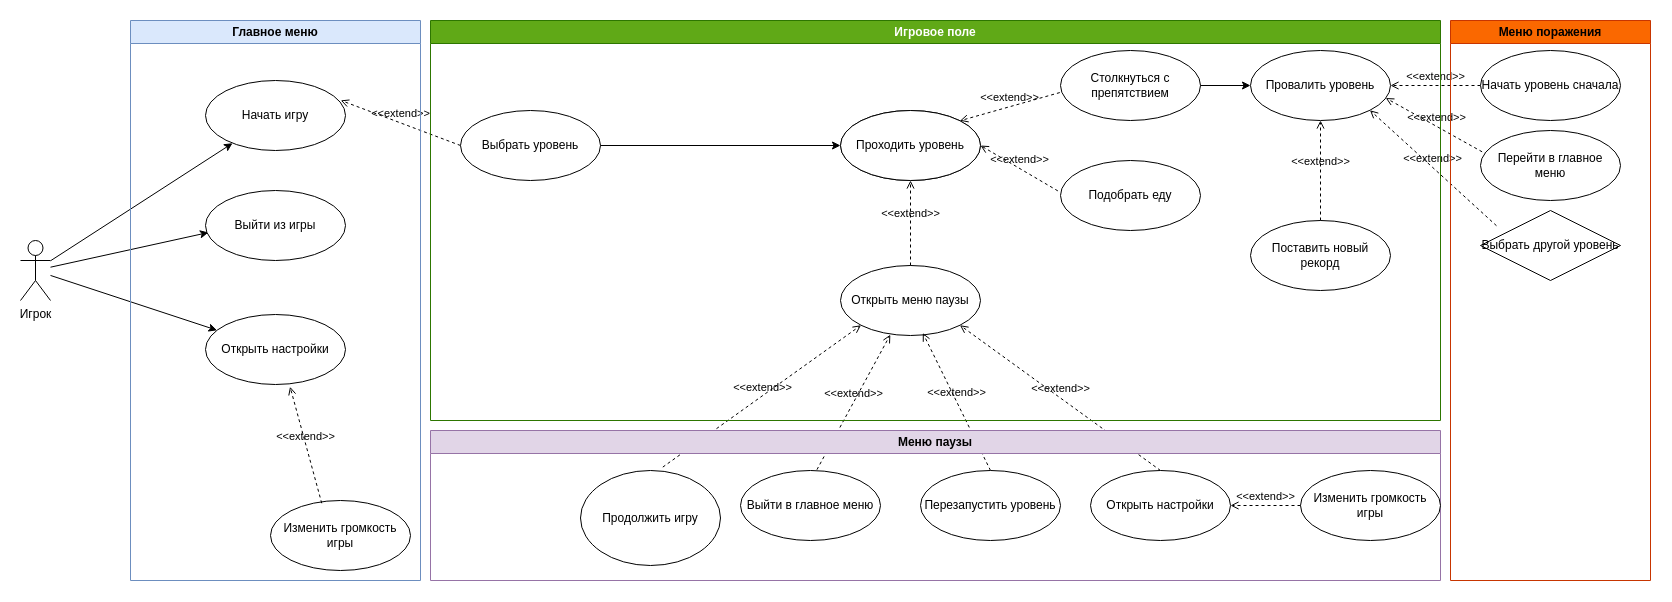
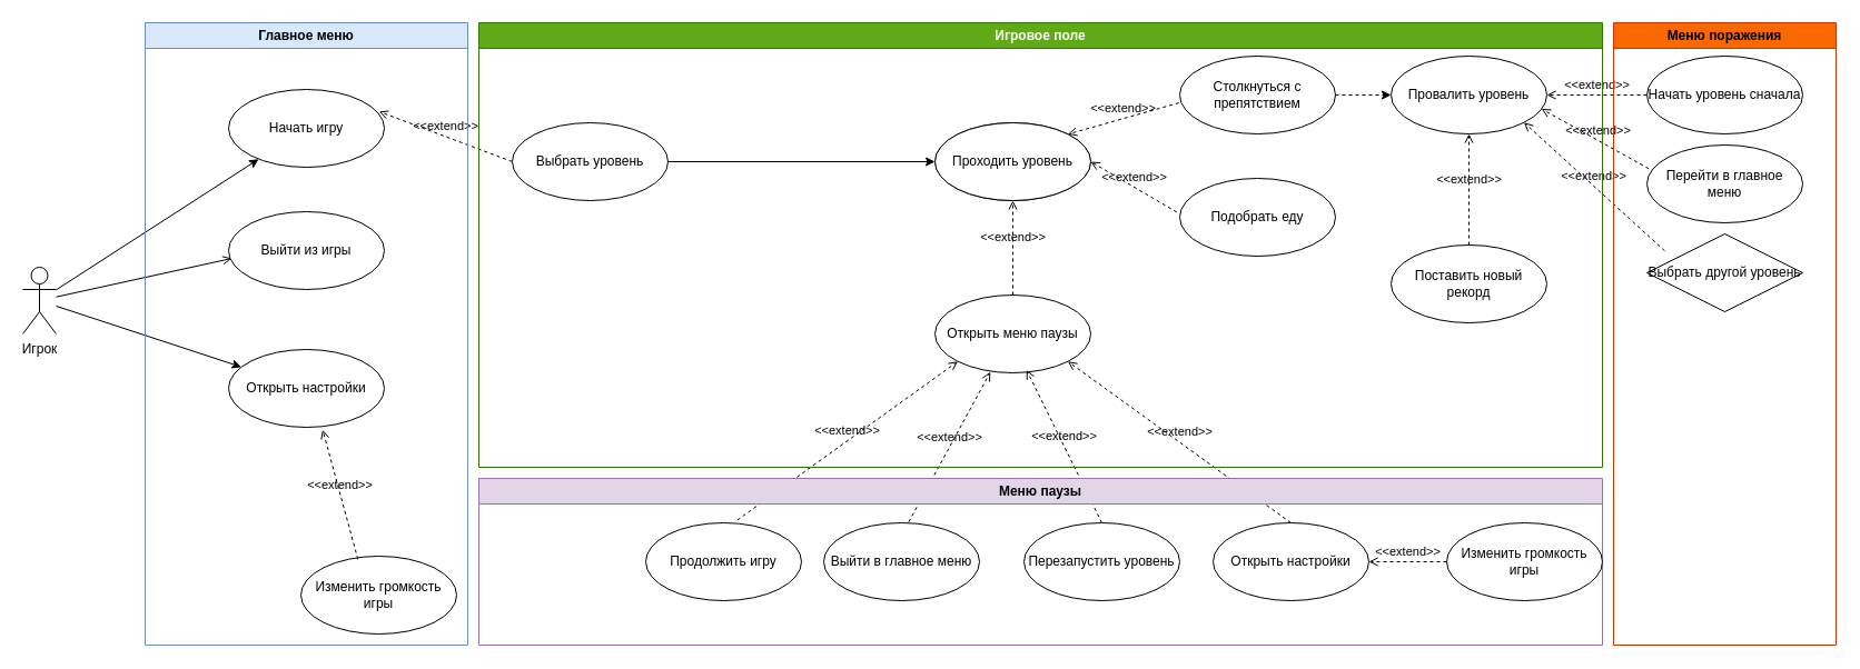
- <mxCell id="30" value="" style="endArrow=classic;html=1;rounded=0;exitX=1;exitY=0.5;exitDx=0;exitDy=0;" parent="27" source="28" target="29" edge="1"><mxGeometry width="50" height="50" relative="1" as="geometry"><mxPoint x="770" y="70" as="sourcePoint" /><mxPoint x="860" y="25" as="targetPoint" /></mxGeometry></mxCell>
+ <mxCell id="30" value="" style="endArrow=classic;html=1;rounded=0;exitX=1;exitY=0.5;exitDx=0;exitDy=0;dashed=1;" parent="27" source="28" target="29" edge="1"><mxGeometry width="50" height="50" relative="1" as="geometry"><mxPoint x="770" y="70" as="sourcePoint" /><mxPoint x="860" y="25" as="targetPoint" /></mxGeometry></mxCell>
- <mxCell id="5" value="" style="endArrow=classic;html=1;rounded=0;entryX=0.021;entryY=0.6;entryDx=0;entryDy=0;entryPerimeter=0;" parent="1" source="2" target="23" edge="1"><mxGeometry width="50" height="50" relative="1" as="geometry"><mxPoint x="390" y="280" as="sourcePoint" /><mxPoint x="210" y="294" as="targetPoint" /></mxGeometry></mxCell>
+ <mxCell id="5" value="" style="endArrow=open;html=1;rounded=0;entryX=0.021;entryY=0.6;entryDx=0;entryDy=0;entryPerimeter=0;" parent="1" source="2" target="23" edge="1"><mxGeometry width="50" height="50" relative="1" as="geometry"><mxPoint x="390" y="280" as="sourcePoint" /><mxPoint x="210" y="294" as="targetPoint" /></mxGeometry></mxCell>
- <mxCell id="36" value="Продолжить игру" style="ellipse;whiteSpace=wrap;html=1;" parent="35" vertex="1"><mxGeometry x="150" y="40" width="140" height="95" as="geometry" /></mxCell>
+ <mxCell id="36" value="Продолжить игру" style="ellipse;whiteSpace=wrap;html=1;" parent="35" vertex="1"><mxGeometry x="150" y="40" width="140" height="70" as="geometry" /></mxCell>
